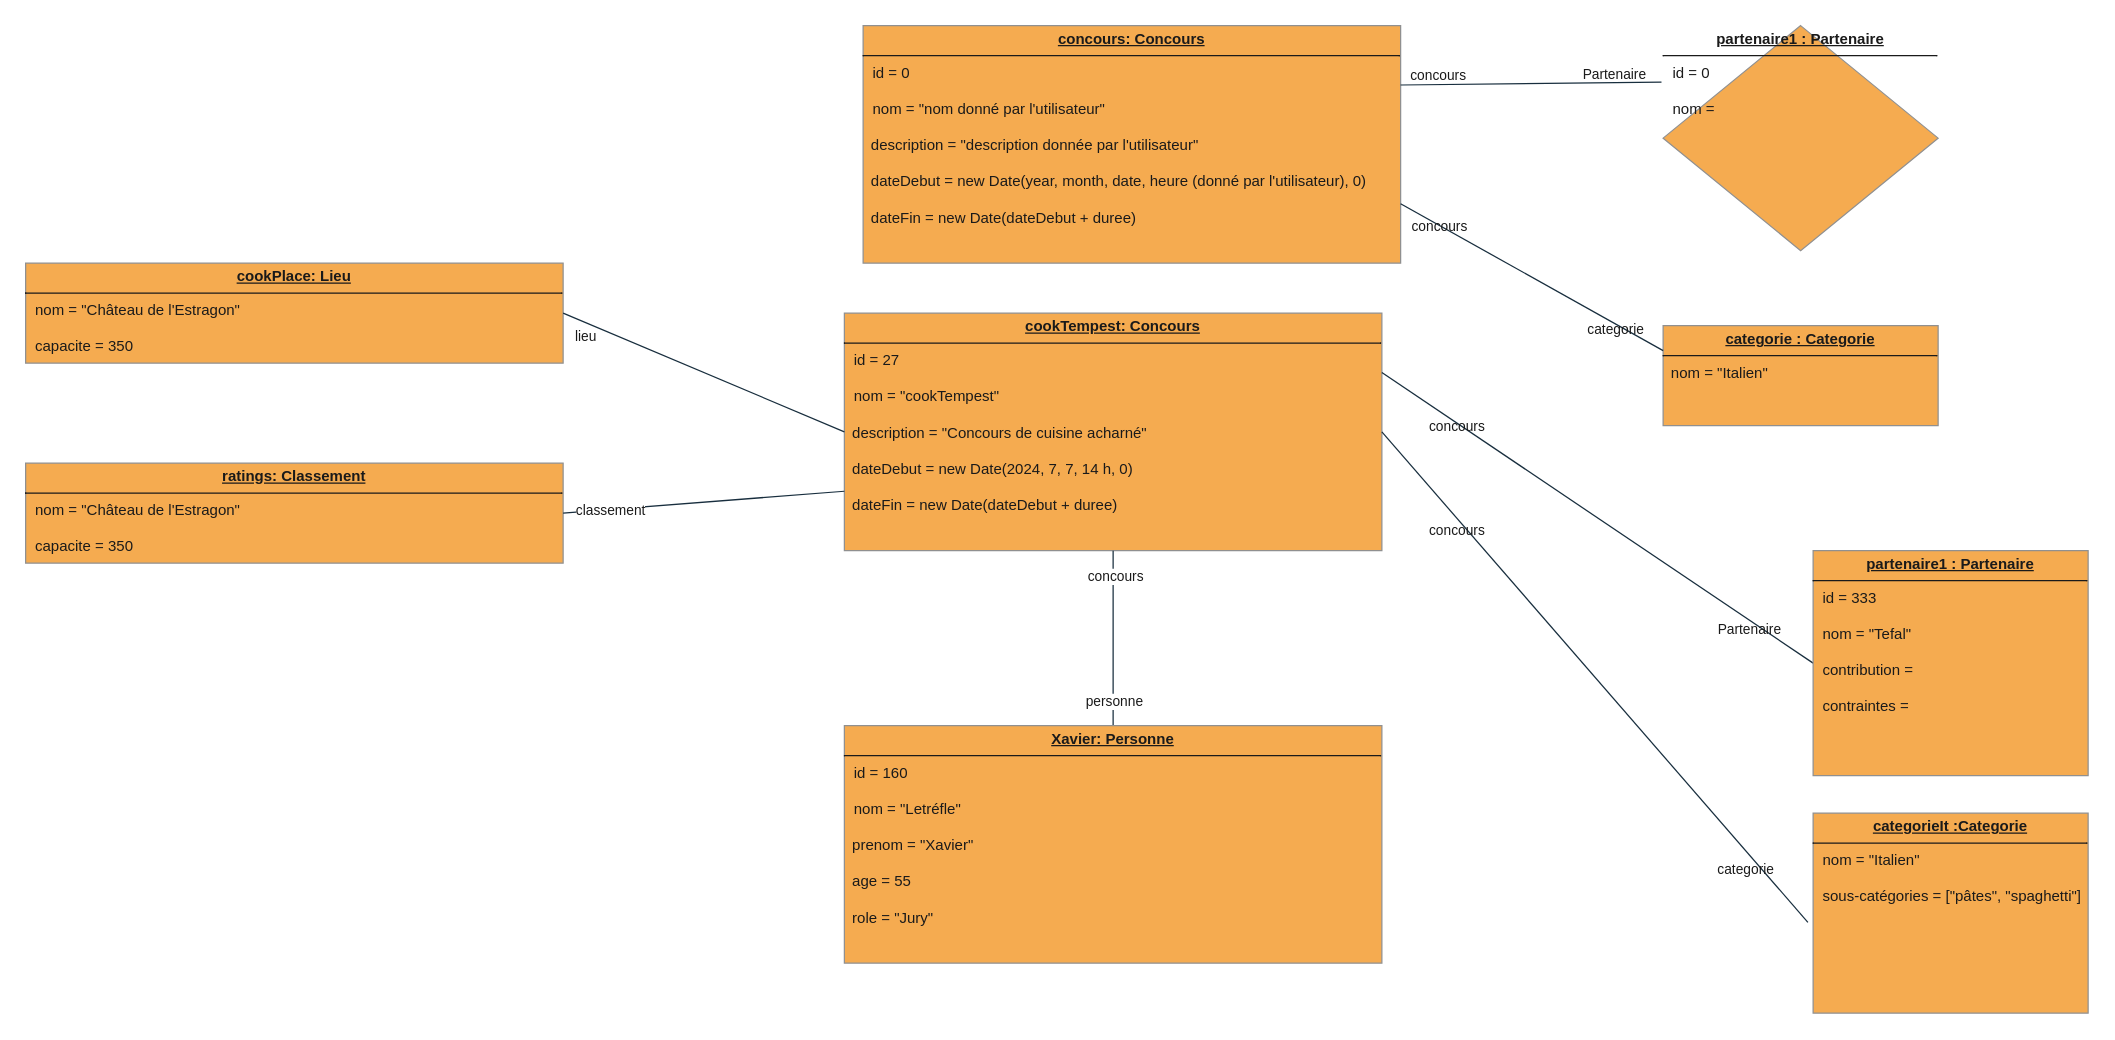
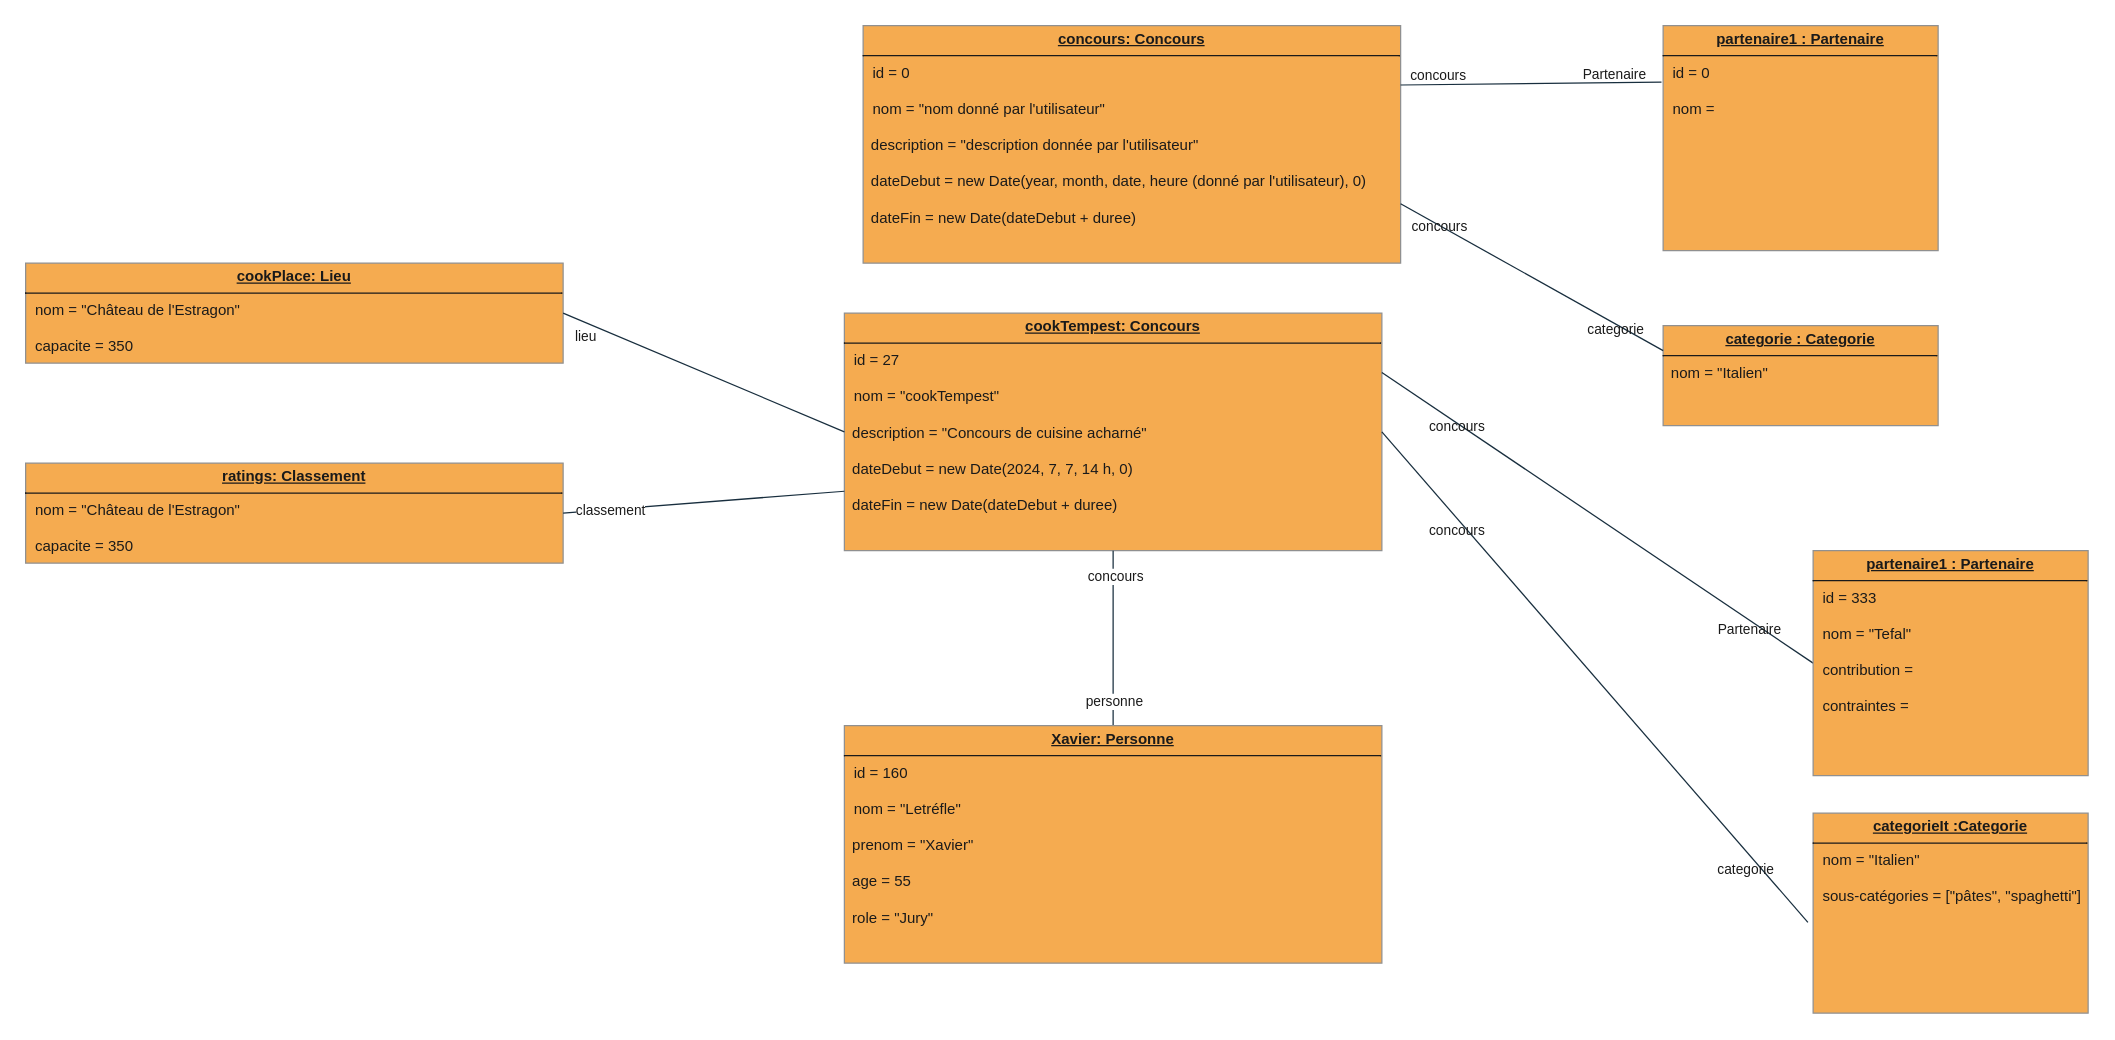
- <mxCell id="7" value="&lt;p style=&quot;margin:0px;margin-top:4px;text-align:center;text-decoration:underline;&quot;&gt;&lt;b&gt;partenaire1 : Partenaire &lt;/b&gt;&lt;/p&gt;&lt;hr size=&quot;1&quot; style=&quot;border-style:solid;&quot;&gt;&lt;p style=&quot;margin:0px;margin-left:8px;&quot;&gt;id = 0&lt;/p&gt;&lt;p style=&quot;margin:0px;margin-left:8px;&quot;&gt;&lt;br&gt;&lt;/p&gt;&lt;p style=&quot;margin:0px;margin-left:8px;&quot;&gt;nom = &lt;br&gt;&lt;/p&gt;" style="rhombus;verticalAlign=top;align=left;overflow=fill;html=1;whiteSpace=wrap;labelBackgroundColor=none;fillColor=#F5AB50;strokeColor=#909090;fontColor=#1A1A1A;" parent="1" vertex="1"><mxGeometry x="1330" y="20" width="220" height="180" as="geometry" /></mxCell>
+ <mxCell id="7" value="&lt;p style=&quot;margin:0px;margin-top:4px;text-align:center;text-decoration:underline;&quot;&gt;&lt;b&gt;partenaire1 : Partenaire &lt;/b&gt;&lt;/p&gt;&lt;hr size=&quot;1&quot; style=&quot;border-style:solid;&quot;&gt;&lt;p style=&quot;margin:0px;margin-left:8px;&quot;&gt;id = 0&lt;/p&gt;&lt;p style=&quot;margin:0px;margin-left:8px;&quot;&gt;&lt;br&gt;&lt;/p&gt;&lt;p style=&quot;margin:0px;margin-left:8px;&quot;&gt;nom = &lt;br&gt;&lt;/p&gt;" style="verticalAlign=top;align=left;overflow=fill;html=1;whiteSpace=wrap;labelBackgroundColor=none;fillColor=#F5AB50;strokeColor=#909090;fontColor=#1A1A1A;" parent="1" vertex="1"><mxGeometry x="1330" y="20" width="220" height="180" as="geometry" /></mxCell>
